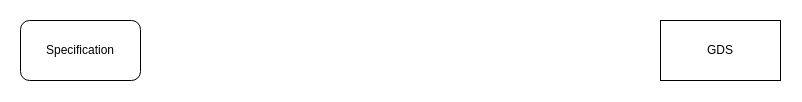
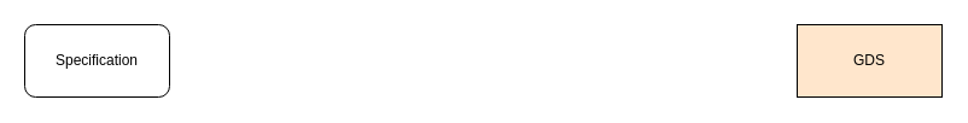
- <mxCell id="3" value="GDS" style="rounded=0;whiteSpace=wrap;html=1;" parent="1" vertex="1"><mxGeometry x="660" y="20" width="120" height="60" as="geometry" /></mxCell>
+ <mxCell id="3" value="GDS" style="rounded=0;whiteSpace=wrap;html=1;fillColor=#ffe6cc;" parent="1" vertex="1"><mxGeometry x="660" y="20" width="120" height="60" as="geometry" /></mxCell>
